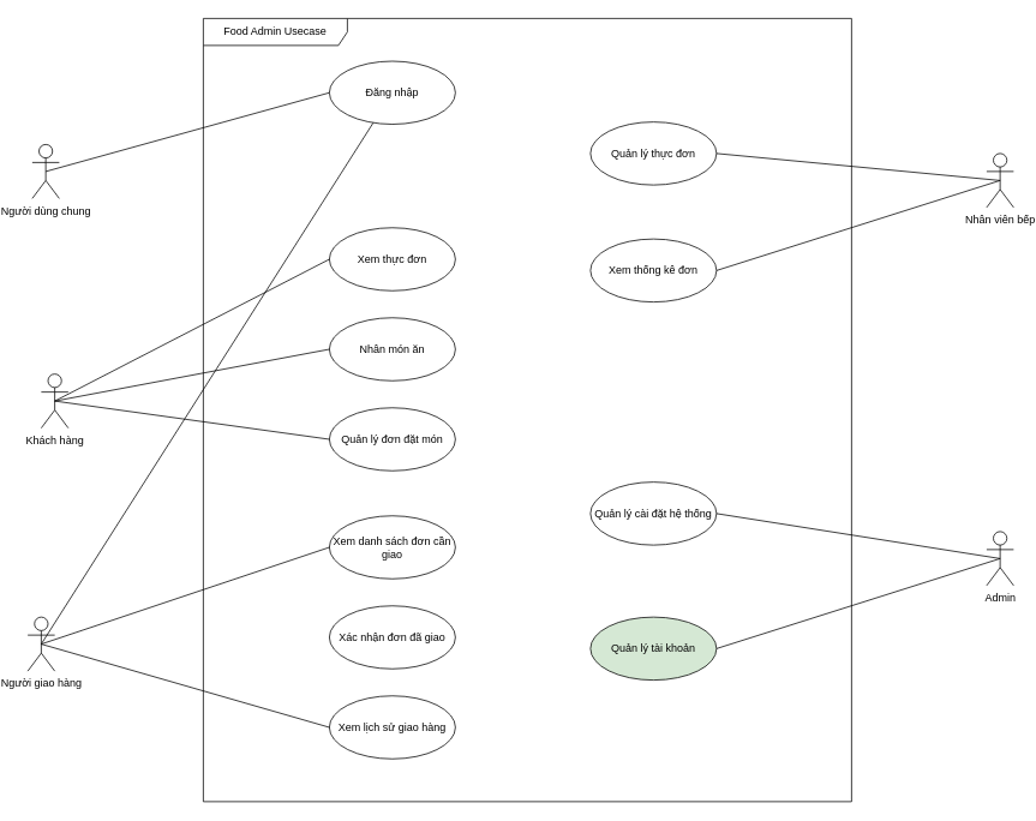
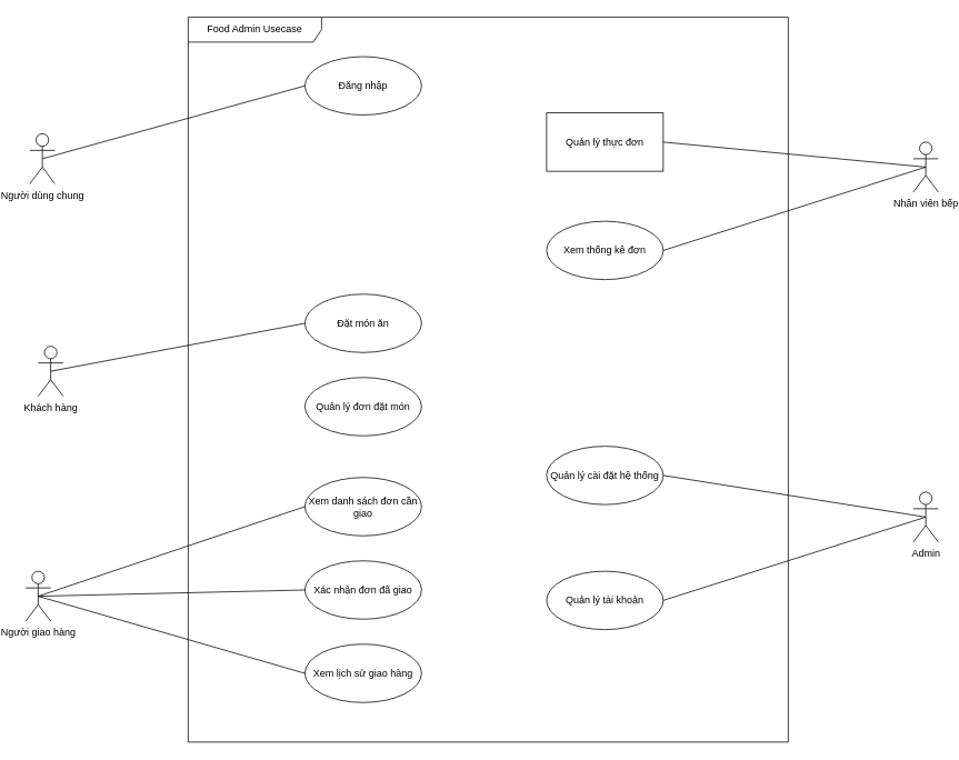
- <mxCell id="10" value="Quản lý thực đơn" style="ellipse;whiteSpace=wrap;html=1;" vertex="1" parent="2"><mxGeometry x="430" y="115" width="140" height="70" as="geometry" /></mxCell>
+ <mxCell id="10" value="Quản lý thực đơn" style="whiteSpace=wrap;html=1;rounded=0;" vertex="1" parent="2"><mxGeometry x="430" y="115" width="140" height="70" as="geometry" /></mxCell>
- <mxCell id="4" value="Xem thực đơn" style="ellipse;whiteSpace=wrap;html=1;" vertex="1" parent="2"><mxGeometry x="140" y="232.5" width="140" height="70" as="geometry" /></mxCell>
- <mxCell id="18" style="edgeStyle=none;rounded=0;orthogonalLoop=1;jettySize=auto;html=1;exitX=0.5;exitY=0.5;exitDx=0;exitDy=0;exitPerimeter=0;entryX=0;entryY=0.5;entryDx=0;entryDy=0;endArrow=none;startFill=0;" edge="1" parent="1" source="21" target="4"><mxGeometry relative="1" as="geometry" /></mxCell>
- <mxCell id="5" value="Nhân món ăn" style="ellipse;whiteSpace=wrap;html=1;" vertex="1" parent="2"><mxGeometry x="140" y="332.5" width="140" height="70" as="geometry" /></mxCell>
+ <mxCell id="5" value="Đặt món ăn" style="ellipse;whiteSpace=wrap;html=1;" vertex="1" parent="2"><mxGeometry x="140" y="332.5" width="140" height="70" as="geometry" /></mxCell>
- <mxCell id="23" style="edgeStyle=none;rounded=0;orthogonalLoop=1;jettySize=auto;html=1;exitX=0.5;exitY=0.5;exitDx=0;exitDy=0;exitPerimeter=0;endArrow=none;startFill=0;" edge="1" parent="1" source="25" target="3"><mxGeometry relative="1" as="geometry" /></mxCell>
+ <mxCell id="23" style="edgeStyle=none;rounded=0;orthogonalLoop=1;jettySize=auto;html=1;exitX=0.5;exitY=0.5;exitDx=0;exitDy=0;exitPerimeter=0;entryX=0;entryY=0.5;entryDx=0;entryDy=0;endArrow=none;startFill=0;" edge="1" parent="1" source="25" target="8"><mxGeometry relative="1" as="geometry" /></mxCell>
- <mxCell id="20" style="edgeStyle=none;rounded=0;orthogonalLoop=1;jettySize=auto;html=1;exitX=0.5;exitY=0.5;exitDx=0;exitDy=0;exitPerimeter=0;entryX=0;entryY=0.5;entryDx=0;entryDy=0;endArrow=none;startFill=0;" edge="1" parent="1" source="21" target="6"><mxGeometry relative="1" as="geometry" /></mxCell>
- <mxCell id="12" value="Quản lý tài khoản" style="ellipse;whiteSpace=wrap;html=1;fillColor=#d5e8d4;" vertex="1" parent="2"><mxGeometry x="430" y="665" width="140" height="70" as="geometry" /></mxCell>
+ <mxCell id="12" value="Quản lý tài khoản" style="ellipse;whiteSpace=wrap;html=1;" vertex="1" parent="2"><mxGeometry x="430" y="665" width="140" height="70" as="geometry" /></mxCell>
